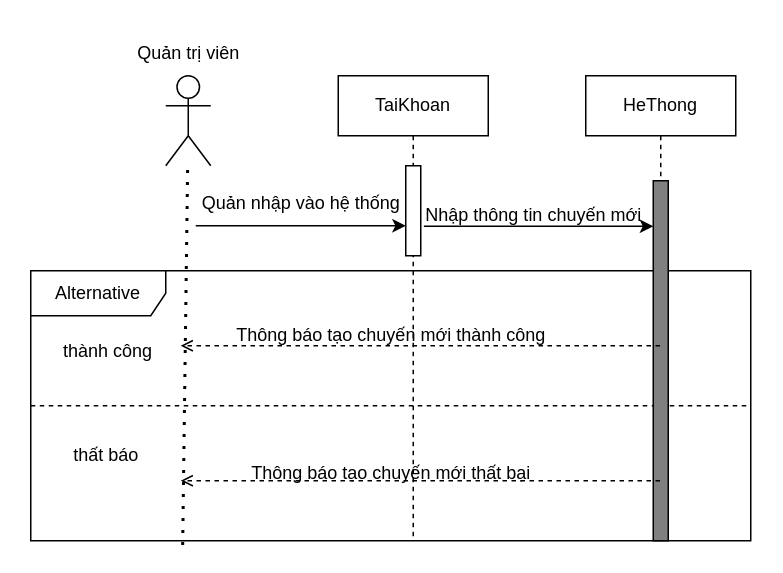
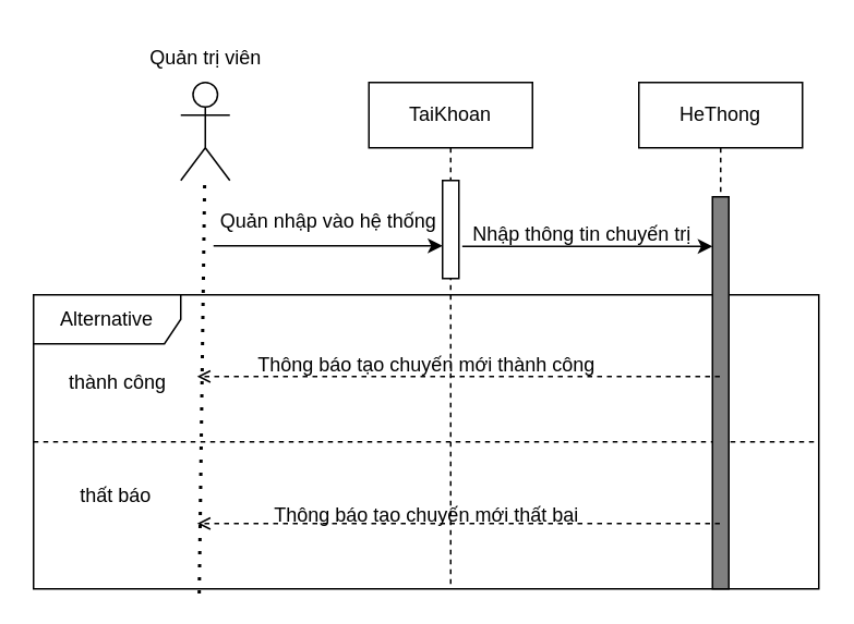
- <mxCell id="20" value="Nhập thông tin chuyến mới" style="text;html=1;align=center;verticalAlign=middle;resizable=0;points=[];autosize=1;strokeColor=none;fillColor=none;" vertex="1" parent="1"><mxGeometry x="270" y="128" width="170" height="30" as="geometry" /></mxCell>
+ <mxCell id="20" value="Nhập thông tin chuyến trị" style="text;html=1;align=center;verticalAlign=middle;resizable=0;points=[];autosize=1;strokeColor=none;fillColor=none;" vertex="1" parent="1"><mxGeometry x="270" y="128" width="170" height="30" as="geometry" /></mxCell>
